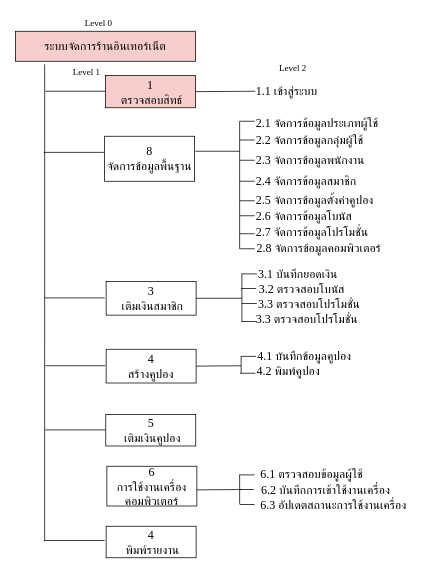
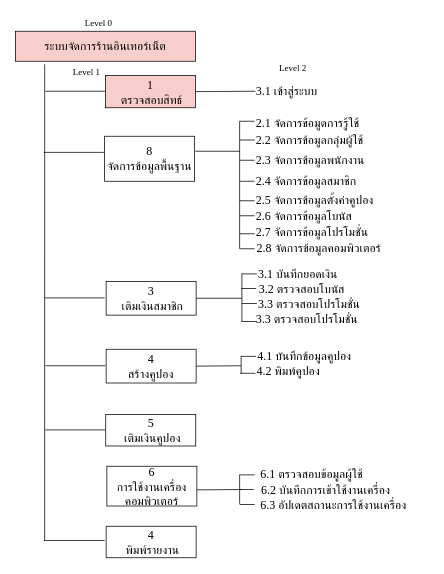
- <mxCell id="55" value="&lt;font face=&quot;TH SarabunPSK&quot;&gt;&lt;span style=&quot;font-size: 16px&quot;&gt;1.1 เข้าสู่ระบบ&lt;/span&gt;&lt;/font&gt;" style="text;html=1;align=left;verticalAlign=middle;whiteSpace=wrap;rounded=0;" parent="1" vertex="1"><mxGeometry x="339" y="110.5" width="201" height="20" as="geometry" /></mxCell>
+ <mxCell id="55" value="&lt;font face=&quot;TH SarabunPSK&quot;&gt;&lt;span style=&quot;font-size: 16px&quot;&gt;3.1 เข้าสู่ระบบ&lt;/span&gt;&lt;/font&gt;" style="text;html=1;align=left;verticalAlign=middle;whiteSpace=wrap;rounded=0;" parent="1" vertex="1"><mxGeometry x="339" y="110.5" width="201" height="20" as="geometry" /></mxCell>
- <mxCell id="17" value="&lt;font face=&quot;TH SarabunPSK&quot; style=&quot;font-size: 16px&quot;&gt;2.1&amp;nbsp;&lt;span&gt;จัดการข้อมูลประเภทผู้ใช้&lt;/span&gt;&lt;/font&gt;" style="text;html=1;align=left;verticalAlign=middle;whiteSpace=wrap;rounded=0;" parent="1" vertex="1"><mxGeometry x="339" y="153" width="201" height="20" as="geometry" /></mxCell>
+ <mxCell id="17" value="&lt;font face=&quot;TH SarabunPSK&quot; style=&quot;font-size: 16px&quot;&gt;2.1&amp;nbsp;&lt;span&gt;จัดการข้อมูดการรู้ใช้&lt;/span&gt;&lt;/font&gt;" style="text;html=1;align=left;verticalAlign=middle;whiteSpace=wrap;rounded=0;" parent="1" vertex="1"><mxGeometry x="339" y="153" width="201" height="20" as="geometry" /></mxCell>
